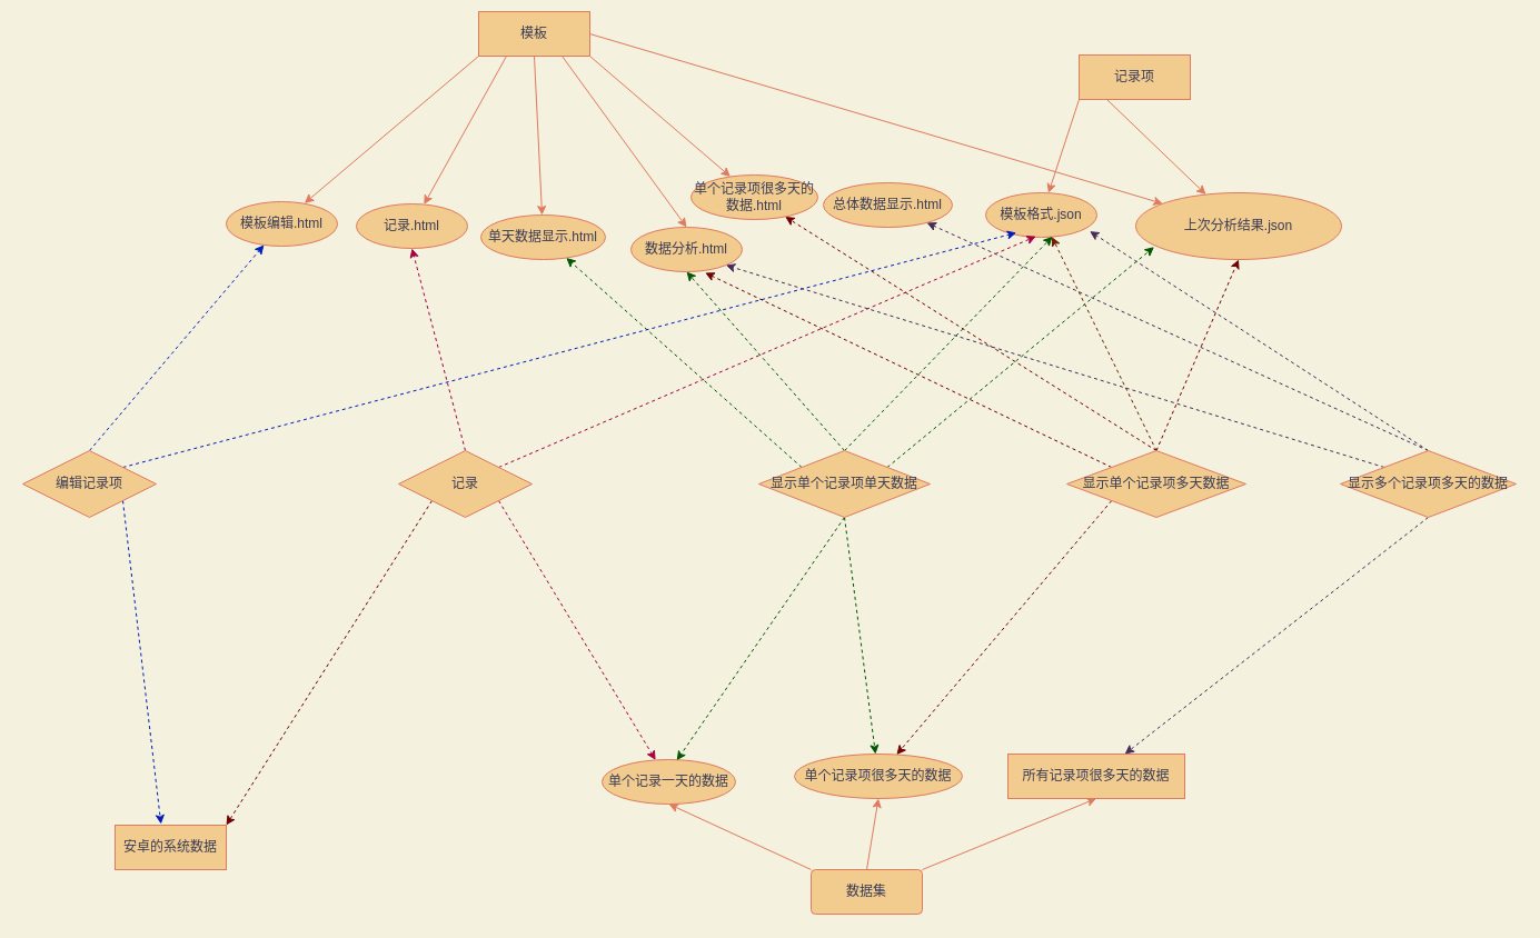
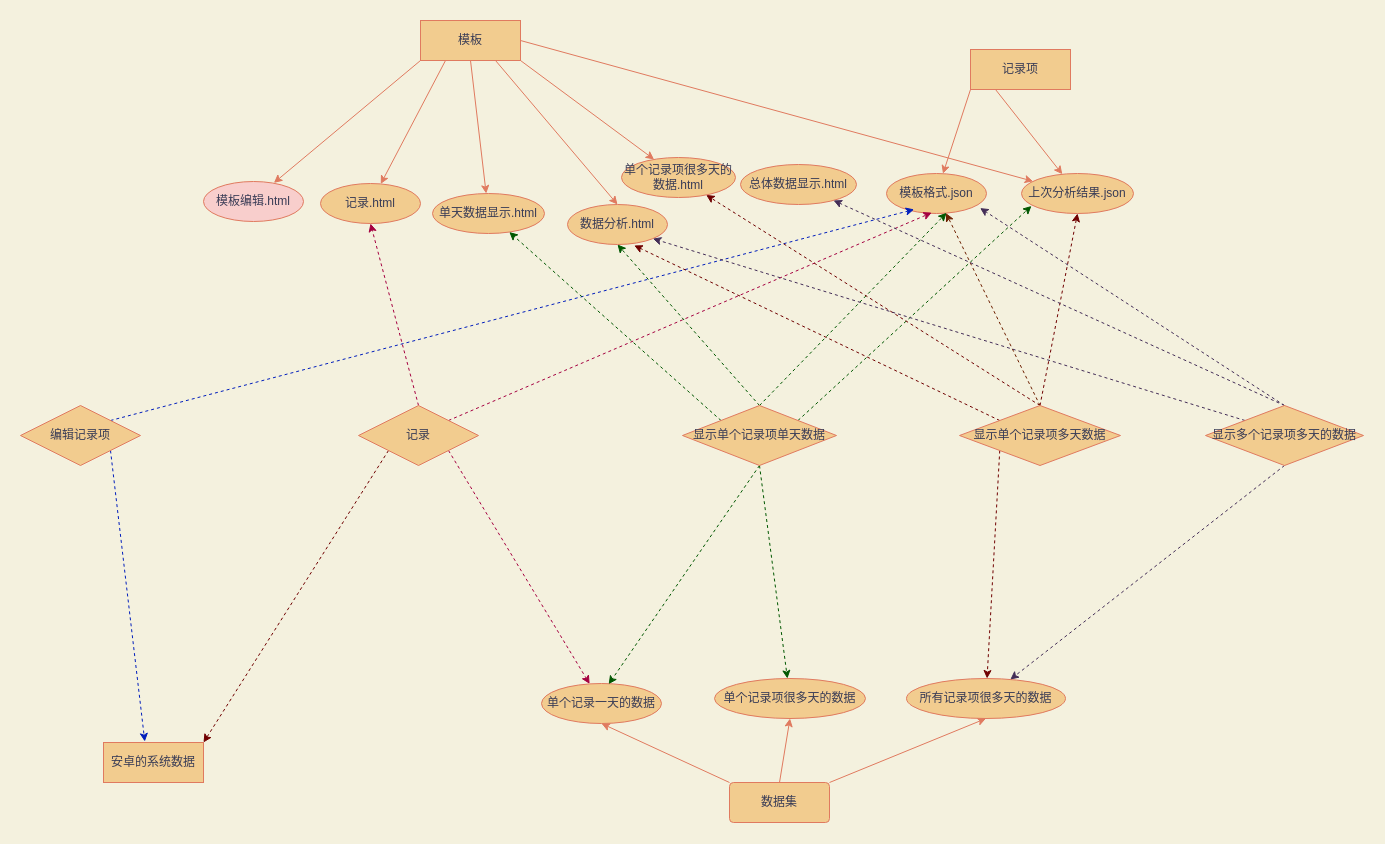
- <mxCell id="8" value="模板" style="whiteSpace=wrap;html=1;align=center;rounded=0;sketch=0;strokeColor=#E07A5F;fillColor=#F2CC8F;fontColor=#393C56;" parent="1" vertex="1"><mxGeometry x="430" y="10" width="100" height="40" as="geometry" /></mxCell>
+ <mxCell id="8" value="模板" style="whiteSpace=wrap;html=1;align=center;rounded=0;sketch=0;strokeColor=#E07A5F;fillColor=#F2CC8F;fontColor=#393C56;" parent="1" vertex="1"><mxGeometry x="420" y="20" width="100" height="40" as="geometry" /></mxCell>
- <mxCell id="9" value="模板编辑.html" style="ellipse;whiteSpace=wrap;html=1;align=center;rounded=0;sketch=0;strokeColor=#E07A5F;fillColor=#F2CC8F;fontColor=#393C56;" parent="1" vertex="1"><mxGeometry x="203" y="181" width="100" height="40" as="geometry" /></mxCell>
+ <mxCell id="9" value="模板编辑.html" style="ellipse;whiteSpace=wrap;html=1;align=center;rounded=0;sketch=0;strokeColor=#E07A5F;fillColor=#f8cecc;fontColor=#393C56;" parent="1" vertex="1"><mxGeometry x="203" y="181" width="100" height="40" as="geometry" /></mxCell>
- <mxCell id="16" value="上次分析结果.json" style="ellipse;whiteSpace=wrap;html=1;align=center;rounded=0;sketch=0;strokeColor=#E07A5F;fillColor=#F2CC8F;fontColor=#393C56;" parent="1" vertex="1"><mxGeometry x="1021" y="173" width="185" height="60" as="geometry" /></mxCell>
+ <mxCell id="16" value="上次分析结果.json" style="ellipse;whiteSpace=wrap;html=1;align=center;rounded=0;sketch=0;strokeColor=#E07A5F;fillColor=#F2CC8F;fontColor=#393C56;" parent="1" vertex="1"><mxGeometry x="1021" y="173" width="112" height="40" as="geometry" /></mxCell>
- <mxCell id="26" style="edgeStyle=none;rounded=1;sketch=0;orthogonalLoop=1;jettySize=auto;html=1;exitX=0.5;exitY=0;exitDx=0;exitDy=0;strokeColor=#001DBC;fillColor=#0050ef;fontColor=#393C56;dashed=1;" parent="1" source="29" target="9" edge="1"><mxGeometry relative="1" as="geometry" /></mxCell>
- <mxCell id="45" style="edgeStyle=none;rounded=1;sketch=0;orthogonalLoop=1;jettySize=auto;html=1;exitX=0;exitY=1;exitDx=0;exitDy=0;dashed=1;strokeColor=#6F0000;fillColor=#a20025;fontColor=#393C56;" parent="1" source="47" target="24" edge="1"><mxGeometry relative="1" as="geometry" /></mxCell>
+ <mxCell id="45" style="edgeStyle=none;rounded=1;sketch=0;orthogonalLoop=1;jettySize=auto;html=1;exitX=0;exitY=1;exitDx=0;exitDy=0;dashed=1;strokeColor=#6F0000;fillColor=#a20025;fontColor=#393C56;" parent="1" source="47" target="25" edge="1"><mxGeometry relative="1" as="geometry" /></mxCell>
- <mxCell id="25" value="所有记录项很多天的数据" style="whiteSpace=wrap;html=1;align=center;sketch=0;strokeColor=#E07A5F;fillColor=#F2CC8F;fontColor=#393C56;rounded=0;" parent="1" vertex="1"><mxGeometry x="906" y="678" width="159" height="40" as="geometry" /></mxCell>
+ <mxCell id="25" value="所有记录项很多天的数据" style="ellipse;whiteSpace=wrap;html=1;align=center;rounded=0;sketch=0;strokeColor=#E07A5F;fillColor=#F2CC8F;fontColor=#393C56;" parent="1" vertex="1"><mxGeometry x="906" y="678" width="159" height="40" as="geometry" /></mxCell>
